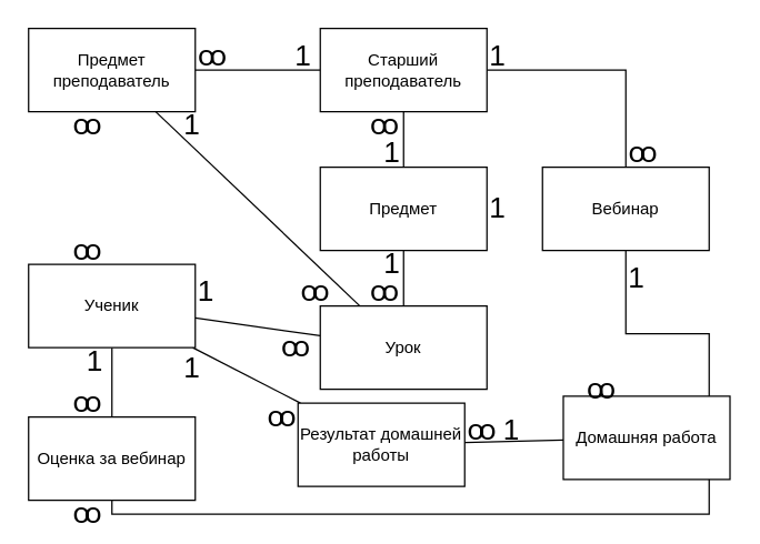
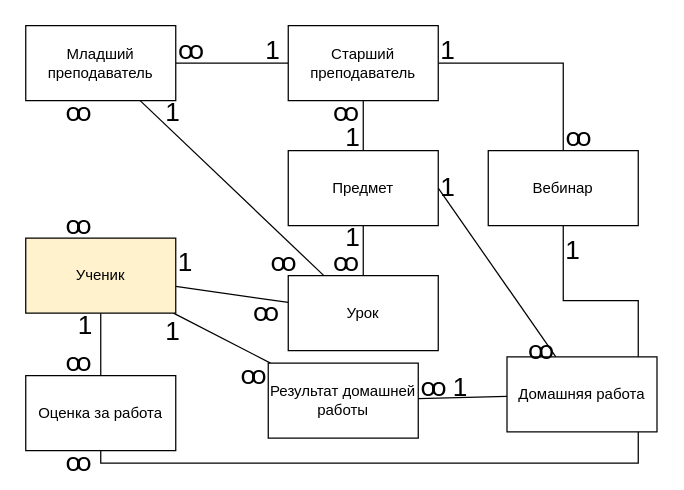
- <mxCell id="4" value="Предмет преподаватель" style="rounded=0;whiteSpace=wrap;html=1;" vertex="1" parent="1"><mxGeometry x="20" y="20" width="120" height="60" as="geometry" /></mxCell>
+ <mxCell id="4" value="Младший преподаватель" style="rounded=0;whiteSpace=wrap;html=1;" vertex="1" parent="1"><mxGeometry x="20" y="20" width="120" height="60" as="geometry" /></mxCell>
+ <mxCell id="18" style="rounded=0;orthogonalLoop=1;jettySize=auto;html=1;exitX=1;exitY=0.5;exitDx=0;exitDy=0;endArrow=none;endFill=0;" edge="1" parent="1" source="19" target="21"><mxGeometry relative="1" as="geometry" /></mxCell>
- <mxCell id="8" value="Ученик" style="whiteSpace=wrap;html=1;rounded=0;" vertex="1" parent="1"><mxGeometry x="20" y="190" width="120" height="60" as="geometry" /></mxCell>
+ <mxCell id="8" value="Ученик" style="whiteSpace=wrap;html=1;rounded=0;fillColor=#fff2cc;" vertex="1" parent="1"><mxGeometry x="20" y="190" width="120" height="60" as="geometry" /></mxCell>
- <mxCell id="10" value="Оценка за вебинар" style="whiteSpace=wrap;html=1;rounded=0;" vertex="1" parent="1"><mxGeometry x="20" y="300" width="120" height="60" as="geometry" /></mxCell>
+ <mxCell id="10" value="Оценка за работа" style="whiteSpace=wrap;html=1;rounded=0;" vertex="1" parent="1"><mxGeometry x="20" y="300" width="120" height="60" as="geometry" /></mxCell>
